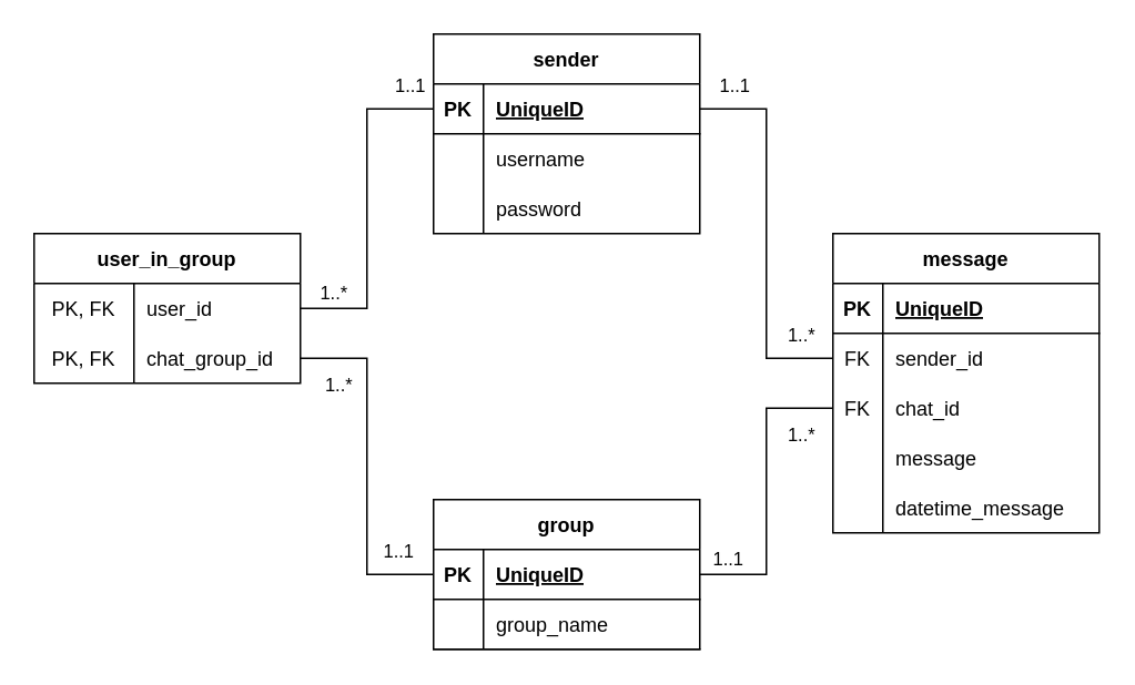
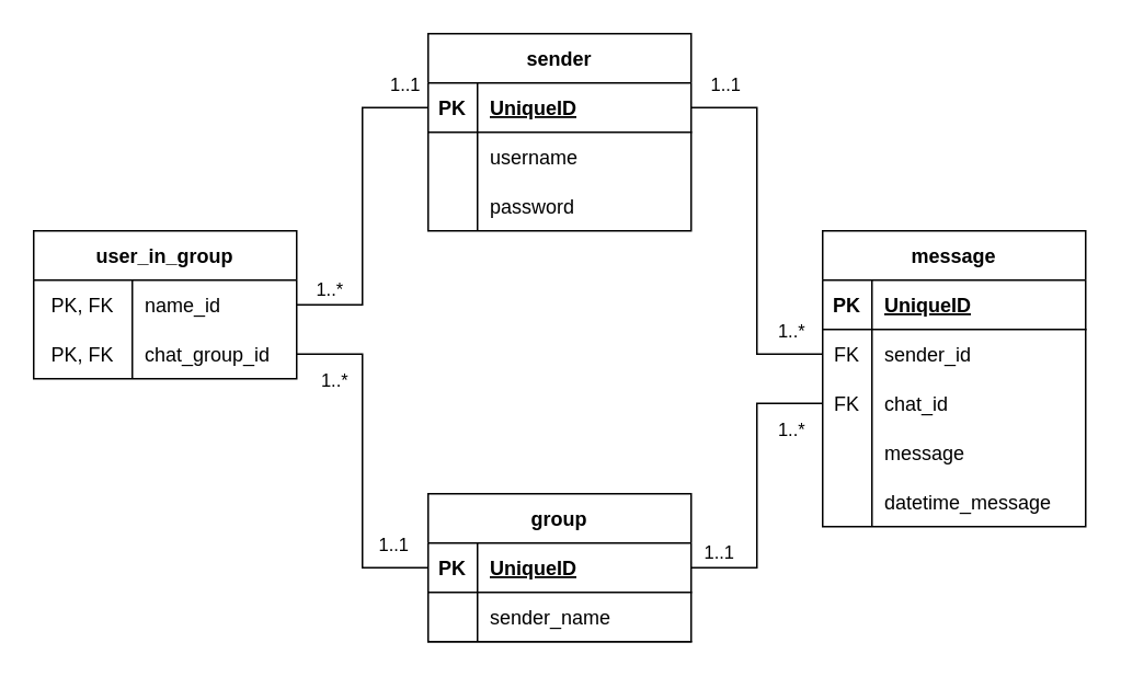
- <mxCell id="41" value="user_id" style="shape=partialRectangle;connectable=0;fillColor=none;top=0;left=0;bottom=0;right=0;align=left;spacingLeft=6;overflow=hidden;" vertex="1" parent="39"><mxGeometry x="60" width="100" height="30" as="geometry"><mxRectangle width="100" height="30" as="alternateBounds" /></mxGeometry></mxCell>
+ <mxCell id="41" value="name_id" style="shape=partialRectangle;connectable=0;fillColor=none;top=0;left=0;bottom=0;right=0;align=left;spacingLeft=6;overflow=hidden;" vertex="1" parent="39"><mxGeometry x="60" width="100" height="30" as="geometry"><mxRectangle width="100" height="30" as="alternateBounds" /></mxGeometry></mxCell>
- <mxCell id="21" value="group_name" style="shape=partialRectangle;connectable=0;fillColor=none;top=0;left=0;bottom=0;right=0;align=left;spacingLeft=6;fontStyle=0;overflow=hidden;" vertex="1" parent="19"><mxGeometry x="30" width="130" height="30" as="geometry"><mxRectangle width="130" height="30" as="alternateBounds" /></mxGeometry></mxCell>
+ <mxCell id="21" value="sender_name" style="shape=partialRectangle;connectable=0;fillColor=none;top=0;left=0;bottom=0;right=0;align=left;spacingLeft=6;fontStyle=0;overflow=hidden;" vertex="1" parent="19"><mxGeometry x="30" width="130" height="30" as="geometry"><mxRectangle width="130" height="30" as="alternateBounds" /></mxGeometry></mxCell>
